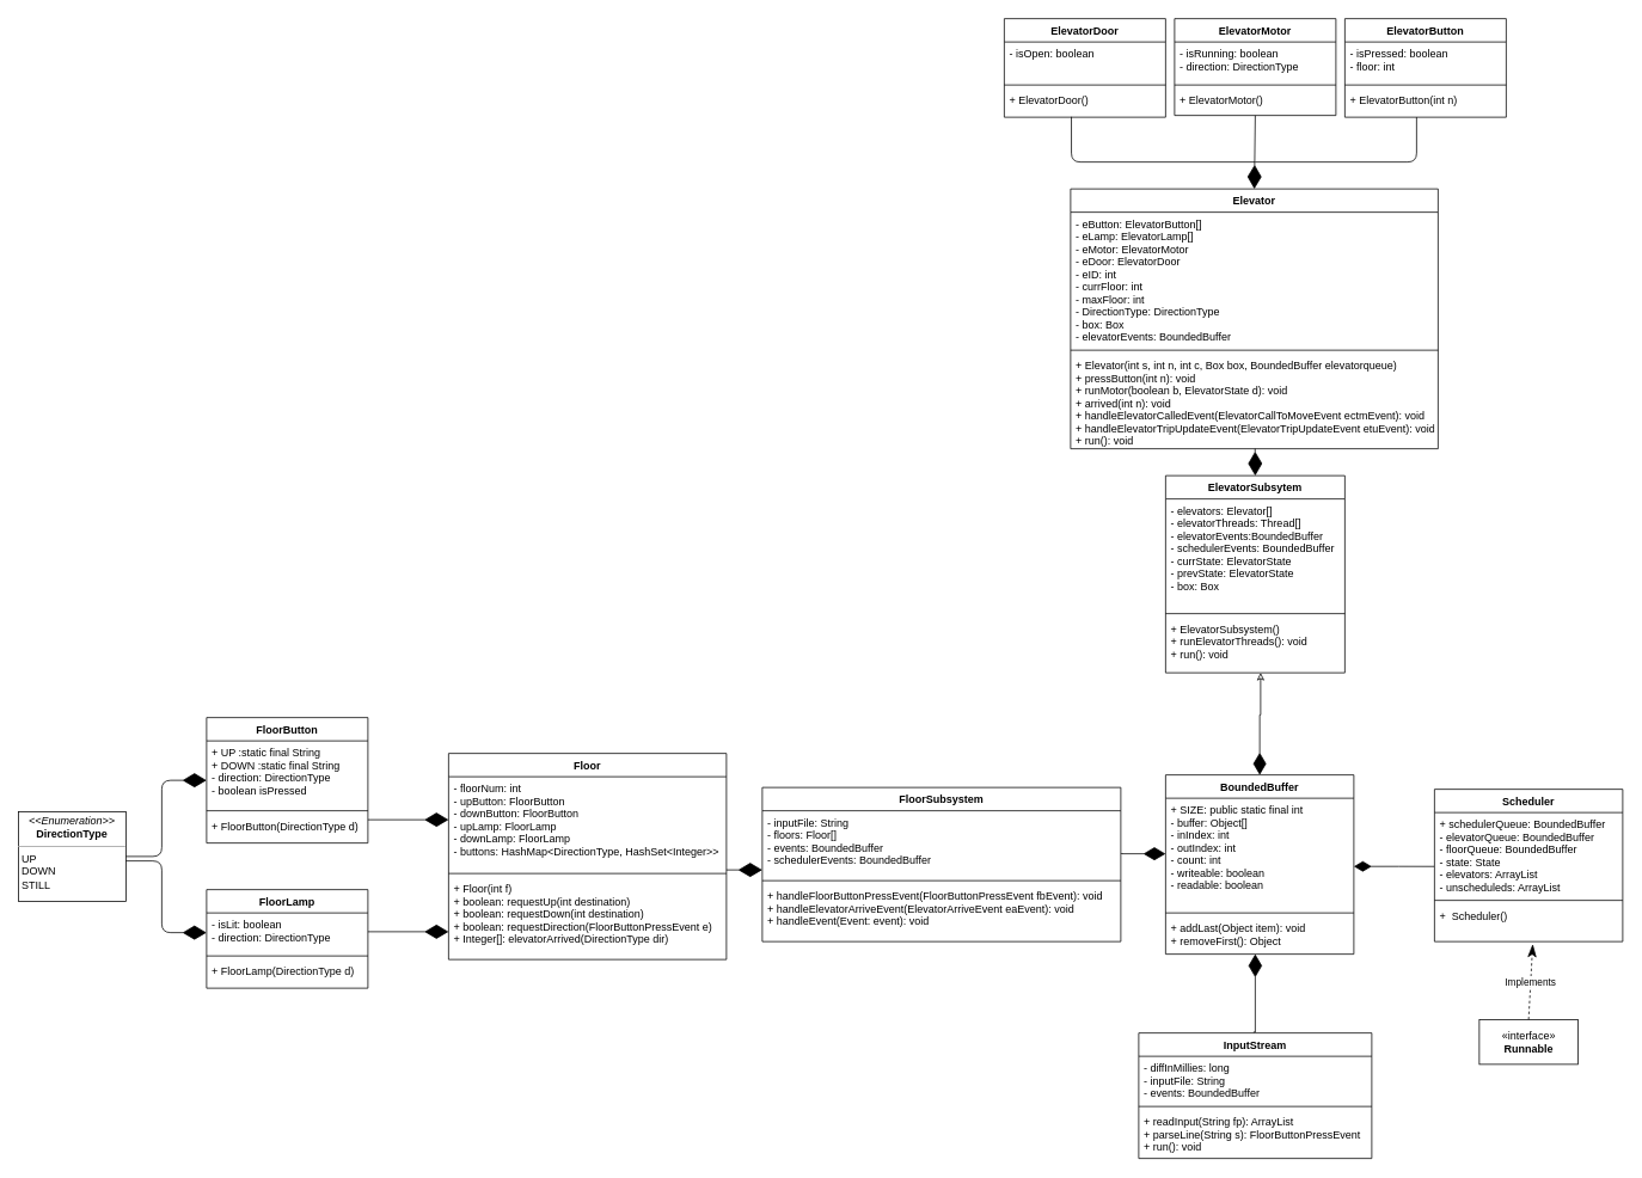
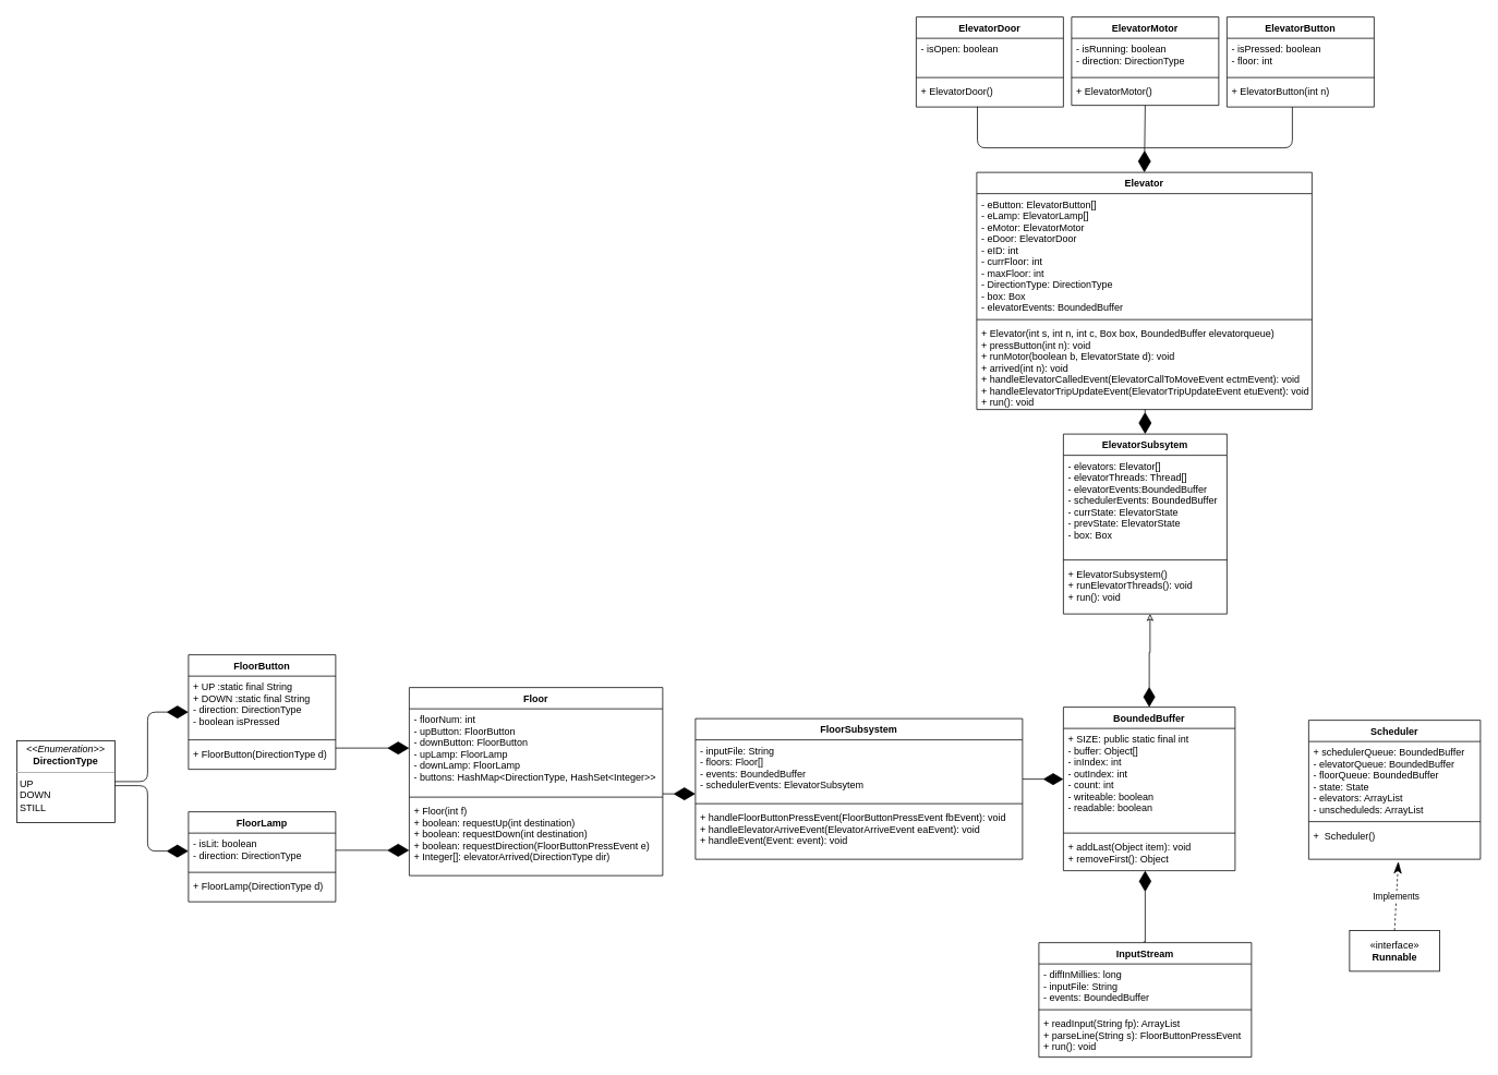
- <mxCell id="55" value="- inputFile: String&#10;- floors: Floor[]&#10;- events: BoundedBuffer &#10;- schedulerEvents: BoundedBuffer" style="text;strokeColor=none;fillColor=none;align=left;verticalAlign=top;spacingLeft=4;spacingRight=4;overflow=hidden;rotatable=0;points=[[0,0.5],[1,0.5]];portConstraint=eastwest;" vertex="1" parent="54"><mxGeometry y="26" width="400" height="74" as="geometry" /></mxCell>
+ <mxCell id="55" value="- inputFile: String&#10;- floors: Floor[]&#10;- events: BoundedBuffer &#10;- schedulerEvents: ElevatorSubsytem" style="text;strokeColor=none;fillColor=none;align=left;verticalAlign=top;spacingLeft=4;spacingRight=4;overflow=hidden;rotatable=0;points=[[0,0.5],[1,0.5]];portConstraint=eastwest;" vertex="1" parent="54"><mxGeometry y="26" width="400" height="74" as="geometry" /></mxCell>
- <mxCell id="38" style="edgeStyle=orthogonalEdgeStyle;rounded=0;orthogonalLoop=1;jettySize=auto;html=1;exitX=1;exitY=0.614;exitDx=0;exitDy=0;entryX=-0.002;entryY=0.64;entryDx=0;entryDy=0;entryPerimeter=0;startArrow=diamondThin;startFill=1;endArrow=none;endFill=0;exitPerimeter=0;endSize=9;startSize=17;" edge="1" parent="1" source="40" target="32"><mxGeometry relative="1" as="geometry"><Array as="points" /></mxGeometry></mxCell>
